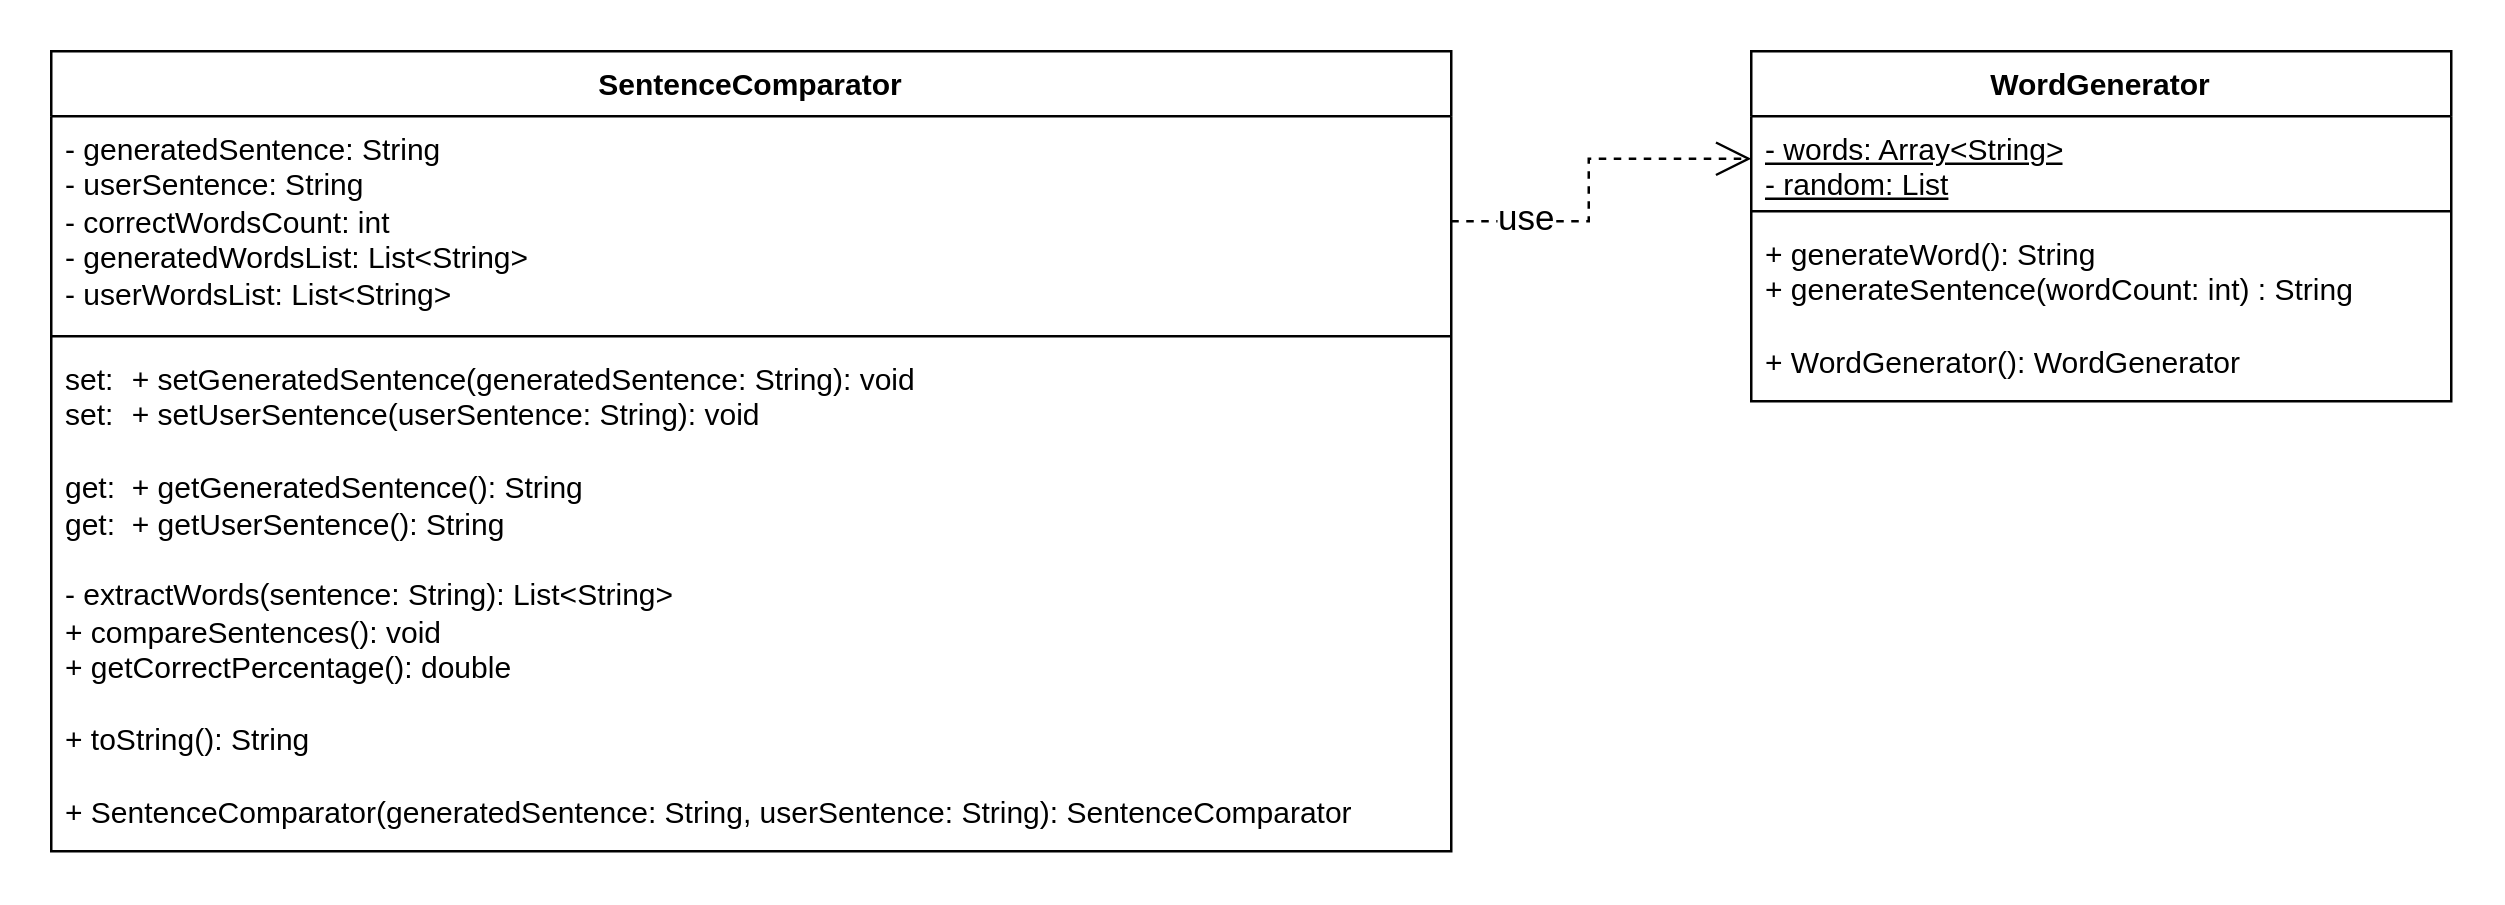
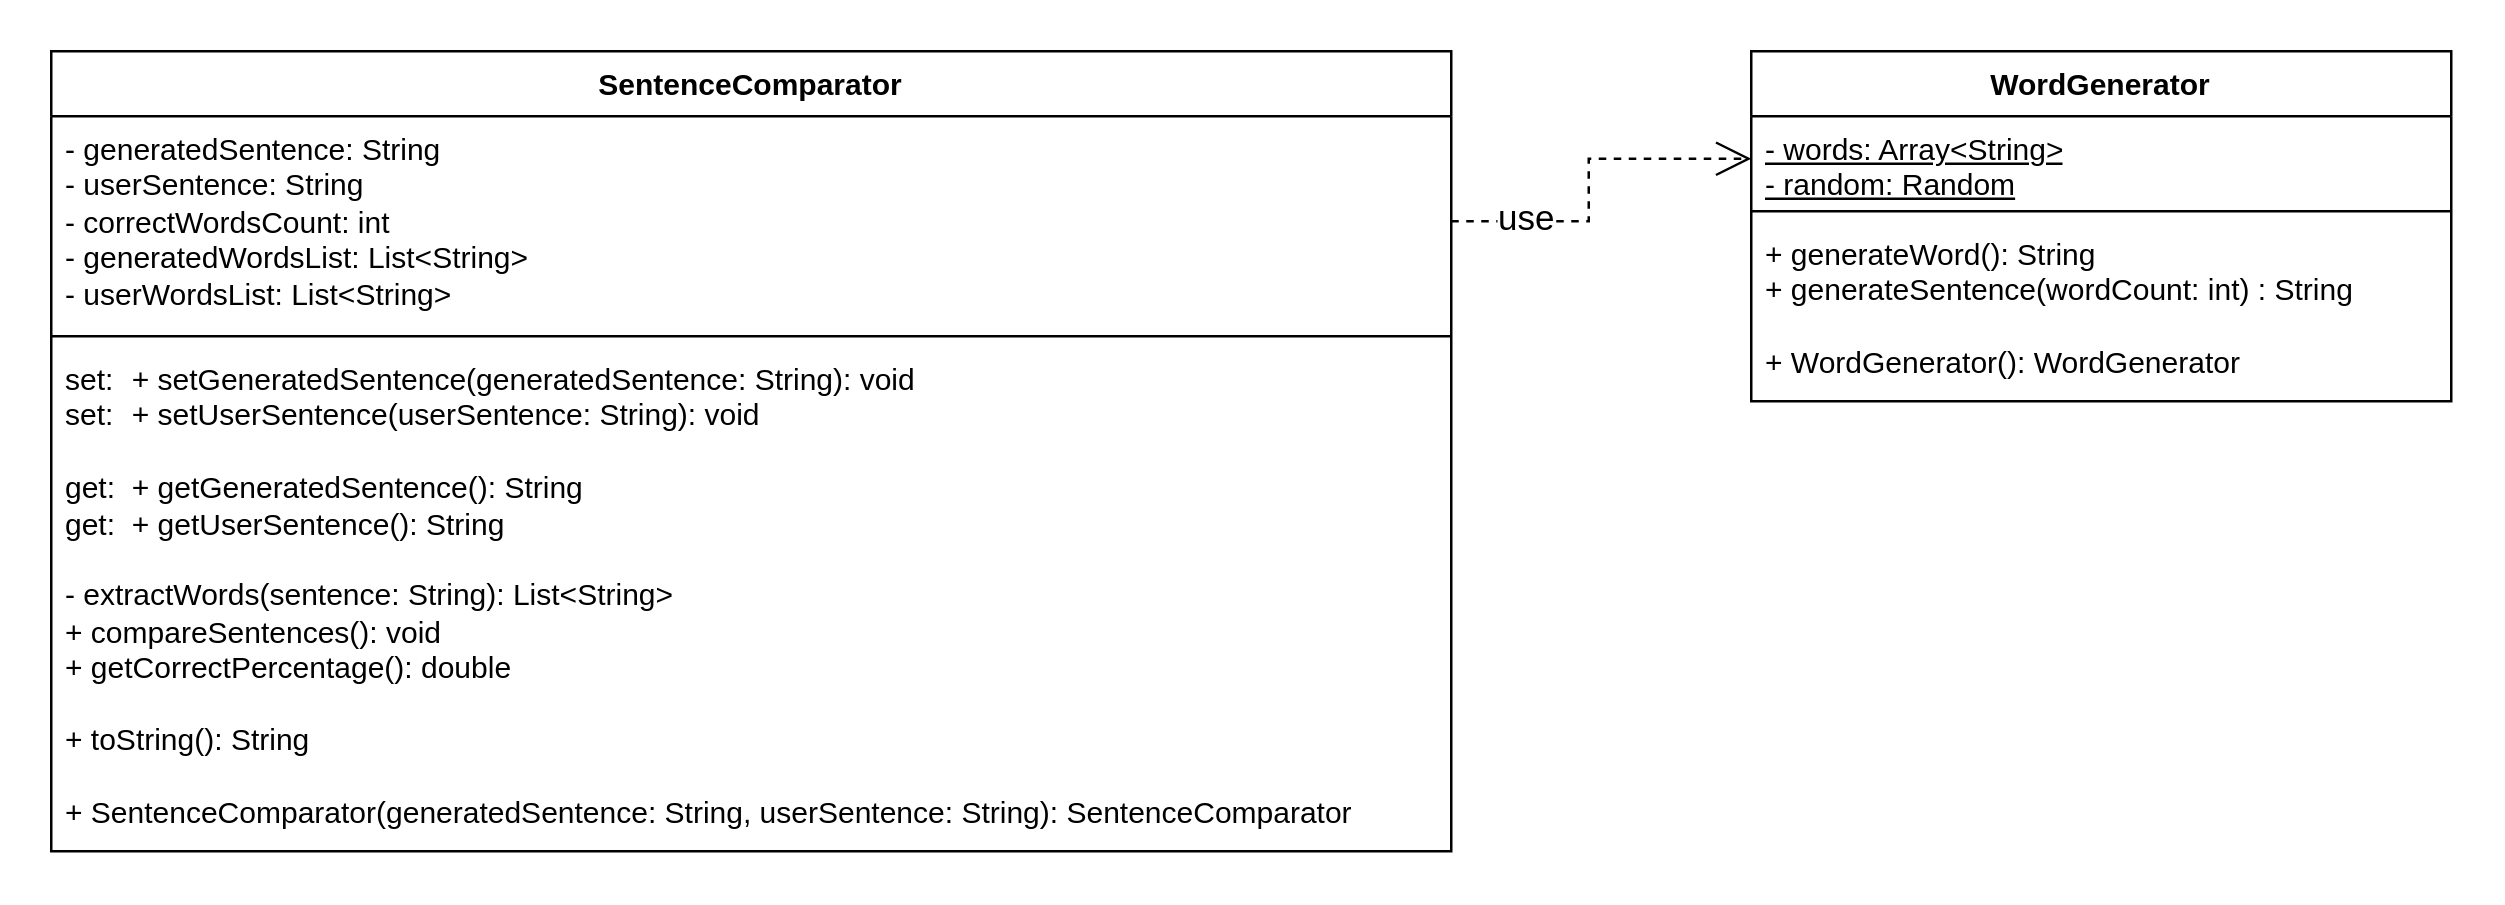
- <mxCell id="7" value="&lt;u&gt;- words: Array&amp;lt;String&amp;gt;&lt;/u&gt;&lt;div&gt;&lt;u&gt;- random: List&lt;/u&gt;&lt;/div&gt;" style="text;strokeColor=none;fillColor=none;align=left;verticalAlign=top;spacingLeft=4;spacingRight=4;overflow=hidden;rotatable=0;points=[[0,0.5],[1,0.5]];portConstraint=eastwest;whiteSpace=wrap;html=1;" vertex="1" parent="6"><mxGeometry y="26" width="280" height="34" as="geometry" /></mxCell>
+ <mxCell id="7" value="&lt;u&gt;- words: Array&amp;lt;String&amp;gt;&lt;/u&gt;&lt;div&gt;&lt;u&gt;- random: Random&lt;/u&gt;&lt;/div&gt;" style="text;strokeColor=none;fillColor=none;align=left;verticalAlign=top;spacingLeft=4;spacingRight=4;overflow=hidden;rotatable=0;points=[[0,0.5],[1,0.5]];portConstraint=eastwest;whiteSpace=wrap;html=1;" vertex="1" parent="6"><mxGeometry y="26" width="280" height="34" as="geometry" /></mxCell>
